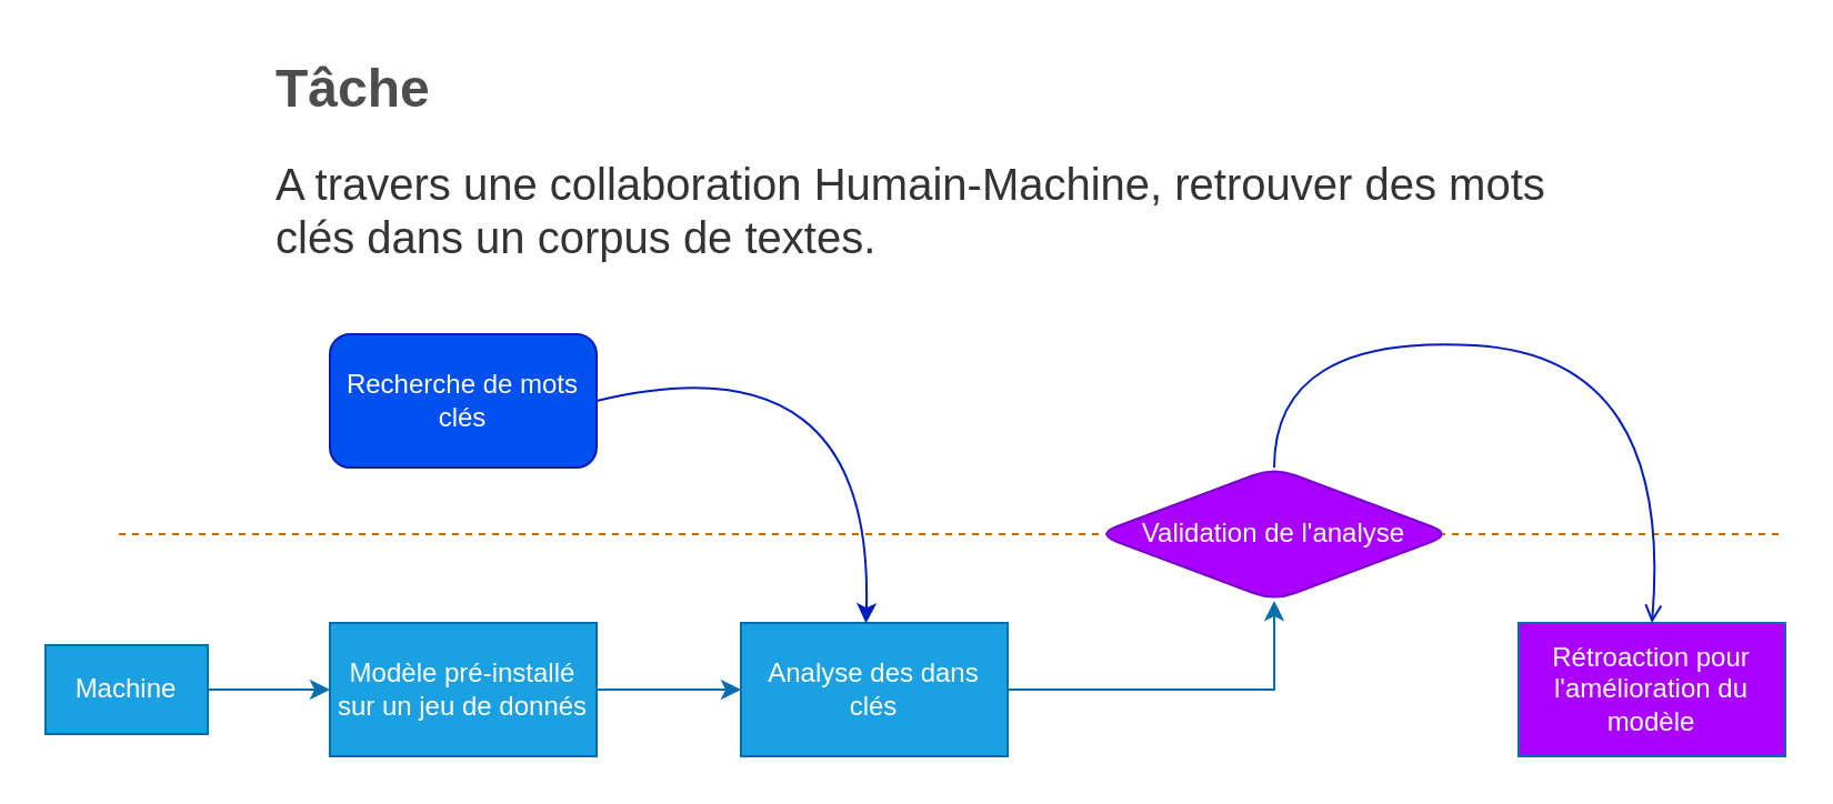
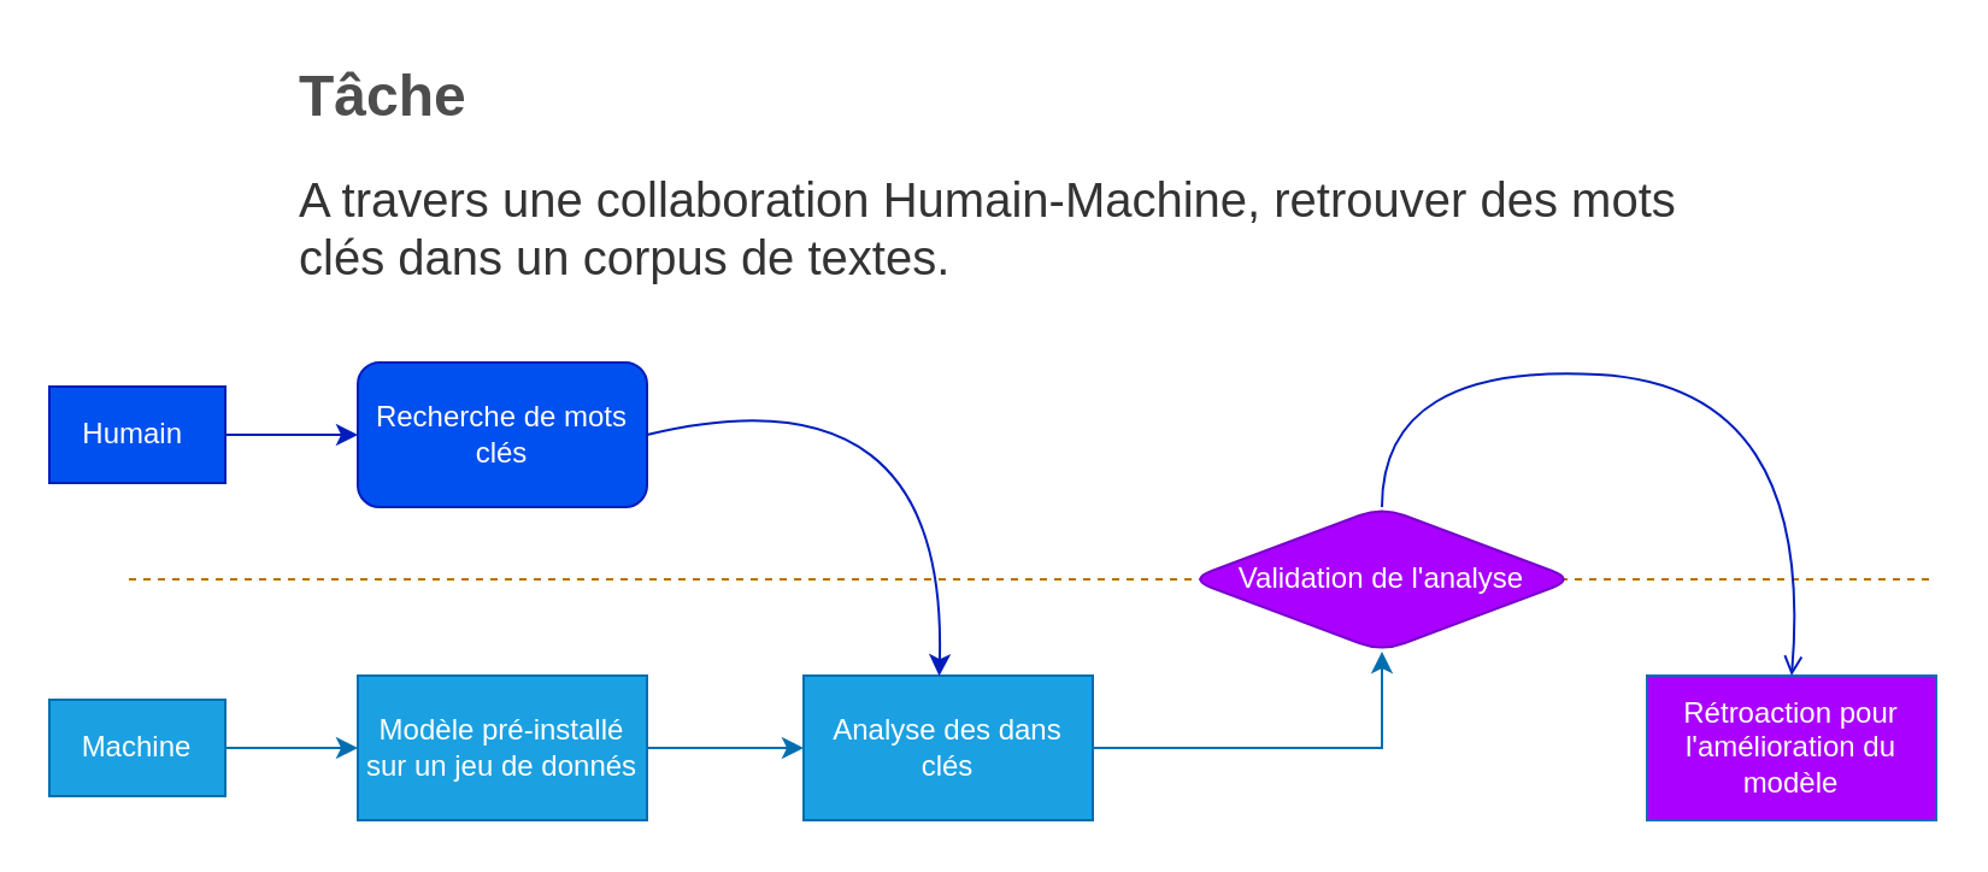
+ <mxCell id="2" value="Humain&amp;nbsp;" style="text;html=1;strokeColor=#001DBC;fillColor=#0050ef;align=center;verticalAlign=middle;whiteSpace=wrap;rounded=0;fontColor=#FFFFFF;" vertex="1" parent="1"><mxGeometry x="20" y="160" width="73" height="40" as="geometry" /></mxCell>
+ <mxCell id="7" value="" style="endArrow=classic;html=1;entryX=0;entryY=0.5;entryDx=0;entryDy=0;exitX=1;exitY=0.5;exitDx=0;exitDy=0;fillColor=#0050ef;strokeColor=#001DBC;fontColor=#FFFFFF;" edge="1" parent="1" source="2" target="12"><mxGeometry width="50" height="50" relative="1" as="geometry"><mxPoint x="53" y="390" as="sourcePoint" /><mxPoint x="148" y="180" as="targetPoint" /></mxGeometry></mxCell>
